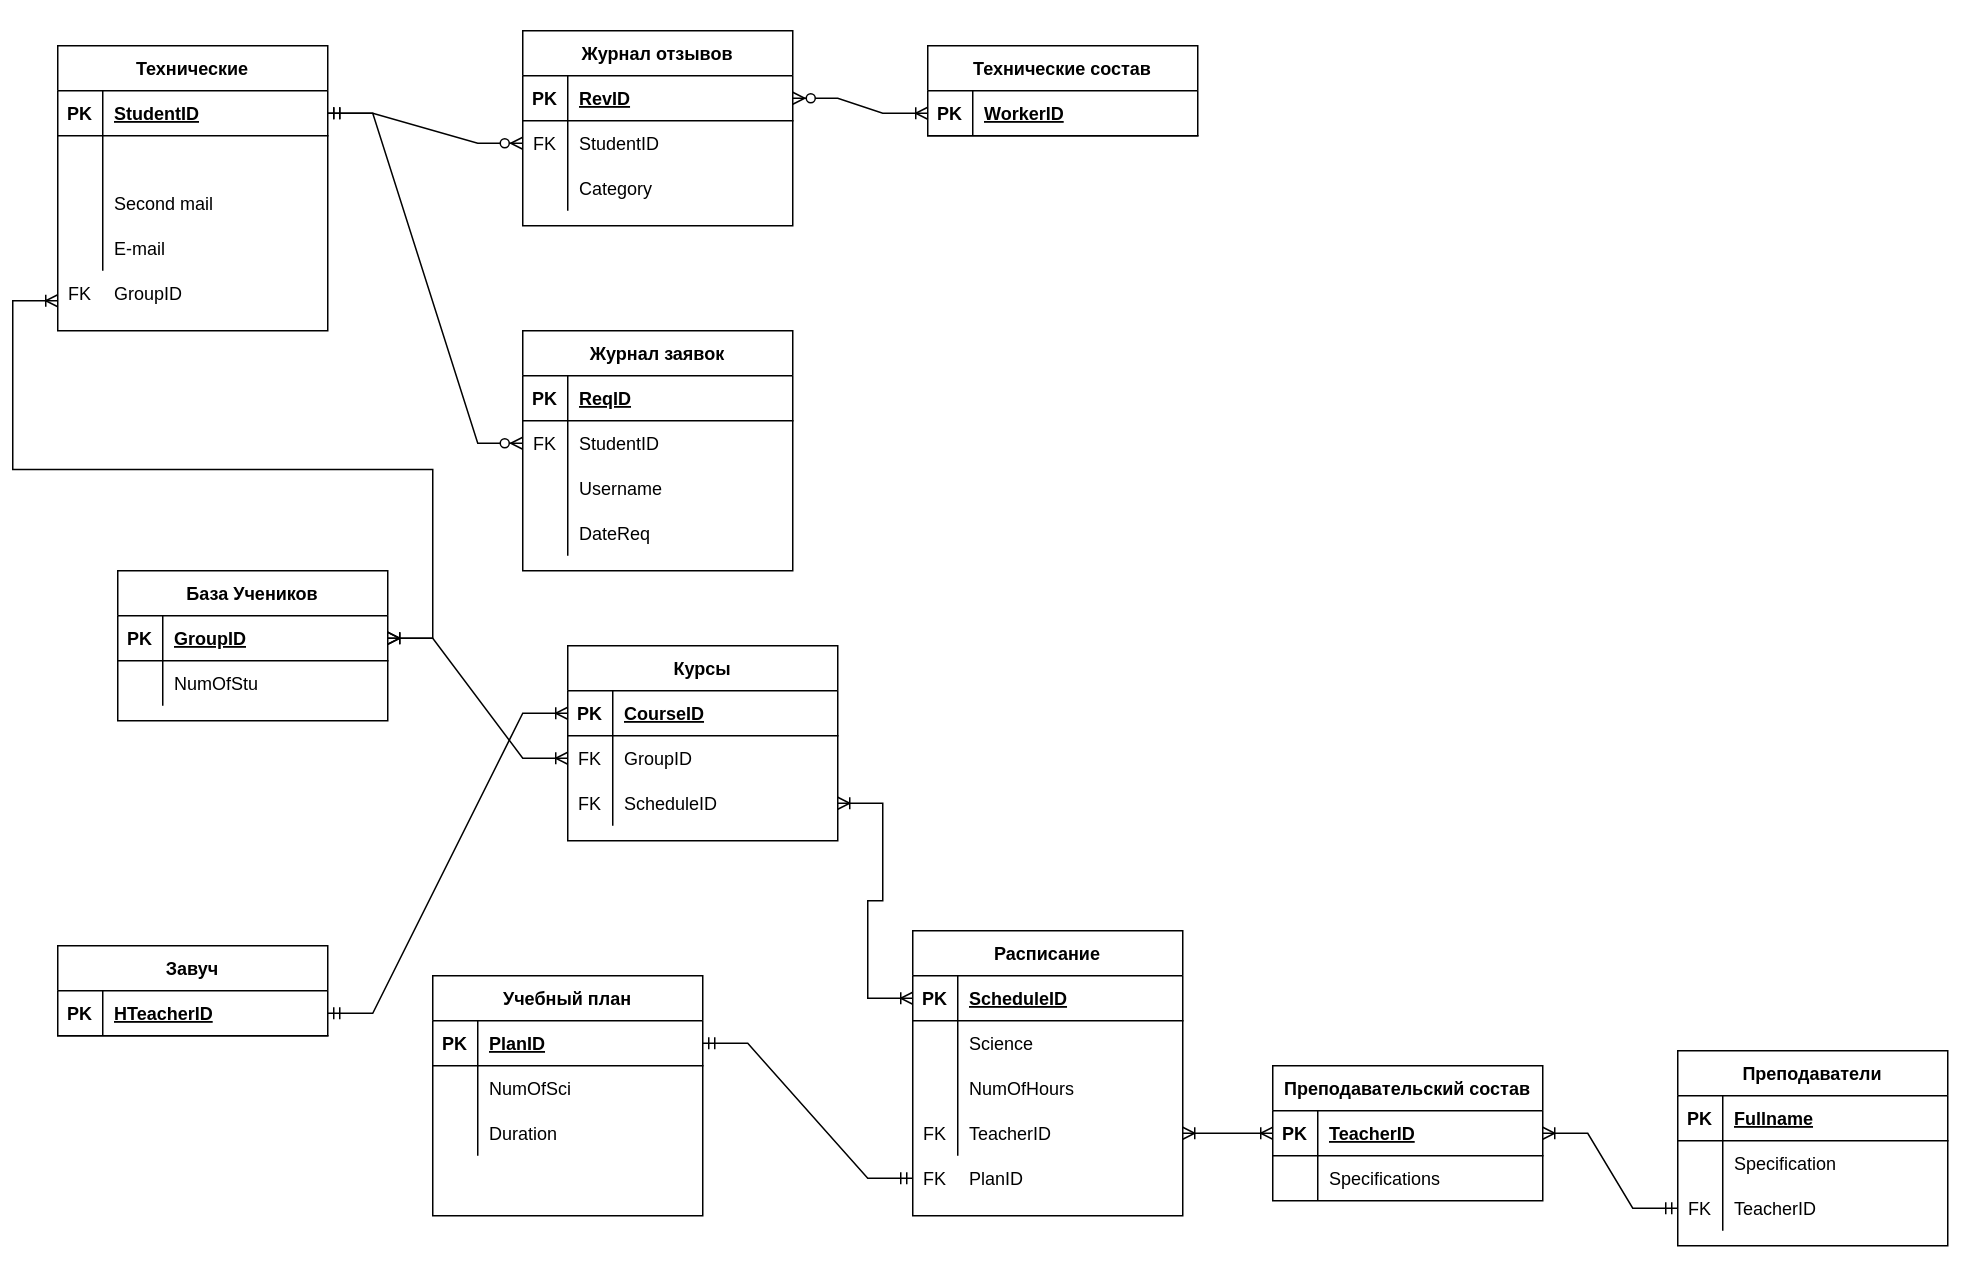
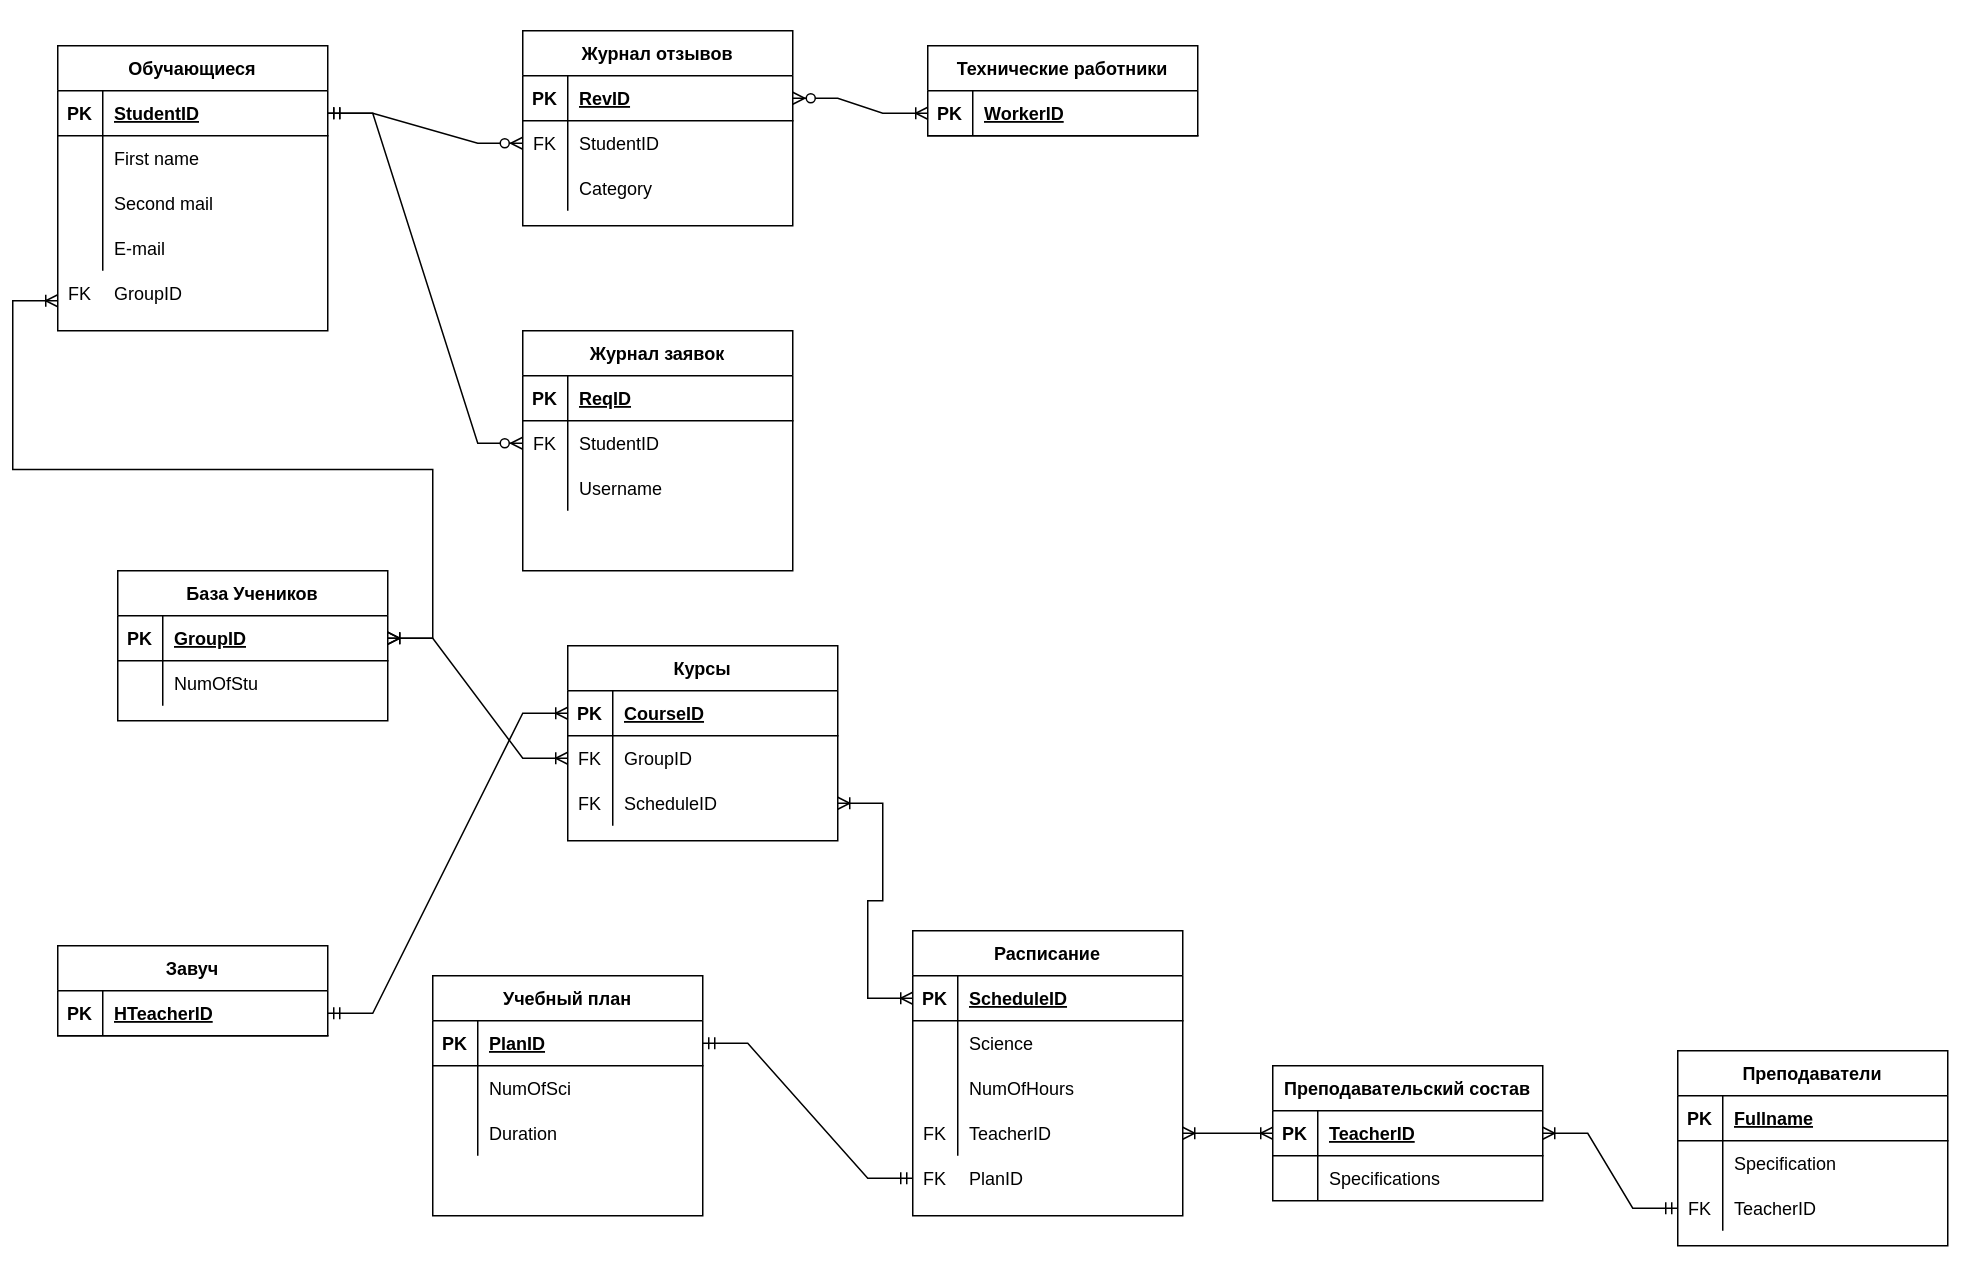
- <mxCell id="2" value="Технические" style="shape=table;startSize=30;container=1;collapsible=1;childLayout=tableLayout;fixedRows=1;rowLines=0;fontStyle=1;align=center;resizeLast=1;" parent="1" vertex="1"><mxGeometry x="20" y="30" width="180" height="190" as="geometry" /></mxCell>
+ <mxCell id="2" value="Обучающиеся" style="shape=table;startSize=30;container=1;collapsible=1;childLayout=tableLayout;fixedRows=1;rowLines=0;fontStyle=1;align=center;resizeLast=1;" parent="1" vertex="1"><mxGeometry x="20" y="30" width="180" height="190" as="geometry" /></mxCell>
- <mxCell id="38" value="Технические состав" style="shape=table;startSize=30;container=1;collapsible=1;childLayout=tableLayout;fixedRows=1;rowLines=0;fontStyle=1;align=center;resizeLast=1;" parent="1" vertex="1"><mxGeometry x="600" y="30" width="180" height="60" as="geometry" /></mxCell>
+ <mxCell id="38" value="Технические работники" style="shape=table;startSize=30;container=1;collapsible=1;childLayout=tableLayout;fixedRows=1;rowLines=0;fontStyle=1;align=center;resizeLast=1;" parent="1" vertex="1"><mxGeometry x="600" y="30" width="180" height="60" as="geometry" /></mxCell>
+ <mxCell id="8" value="First name" style="shape=partialRectangle;connectable=0;fillColor=none;top=0;left=0;bottom=0;right=0;align=left;spacingLeft=6;overflow=hidden;" parent="6" vertex="1"><mxGeometry x="30" width="150" height="30" as="geometry"><mxRectangle width="150" height="30" as="alternateBounds" /></mxGeometry></mxCell>
- <mxCell id="37" value="DateReq" style="shape=partialRectangle;connectable=0;fillColor=none;top=0;left=0;bottom=0;right=0;align=left;spacingLeft=6;overflow=hidden;" parent="35" vertex="1"><mxGeometry x="30" width="150" height="30" as="geometry"><mxRectangle width="150" height="30" as="alternateBounds" /></mxGeometry></mxCell>
